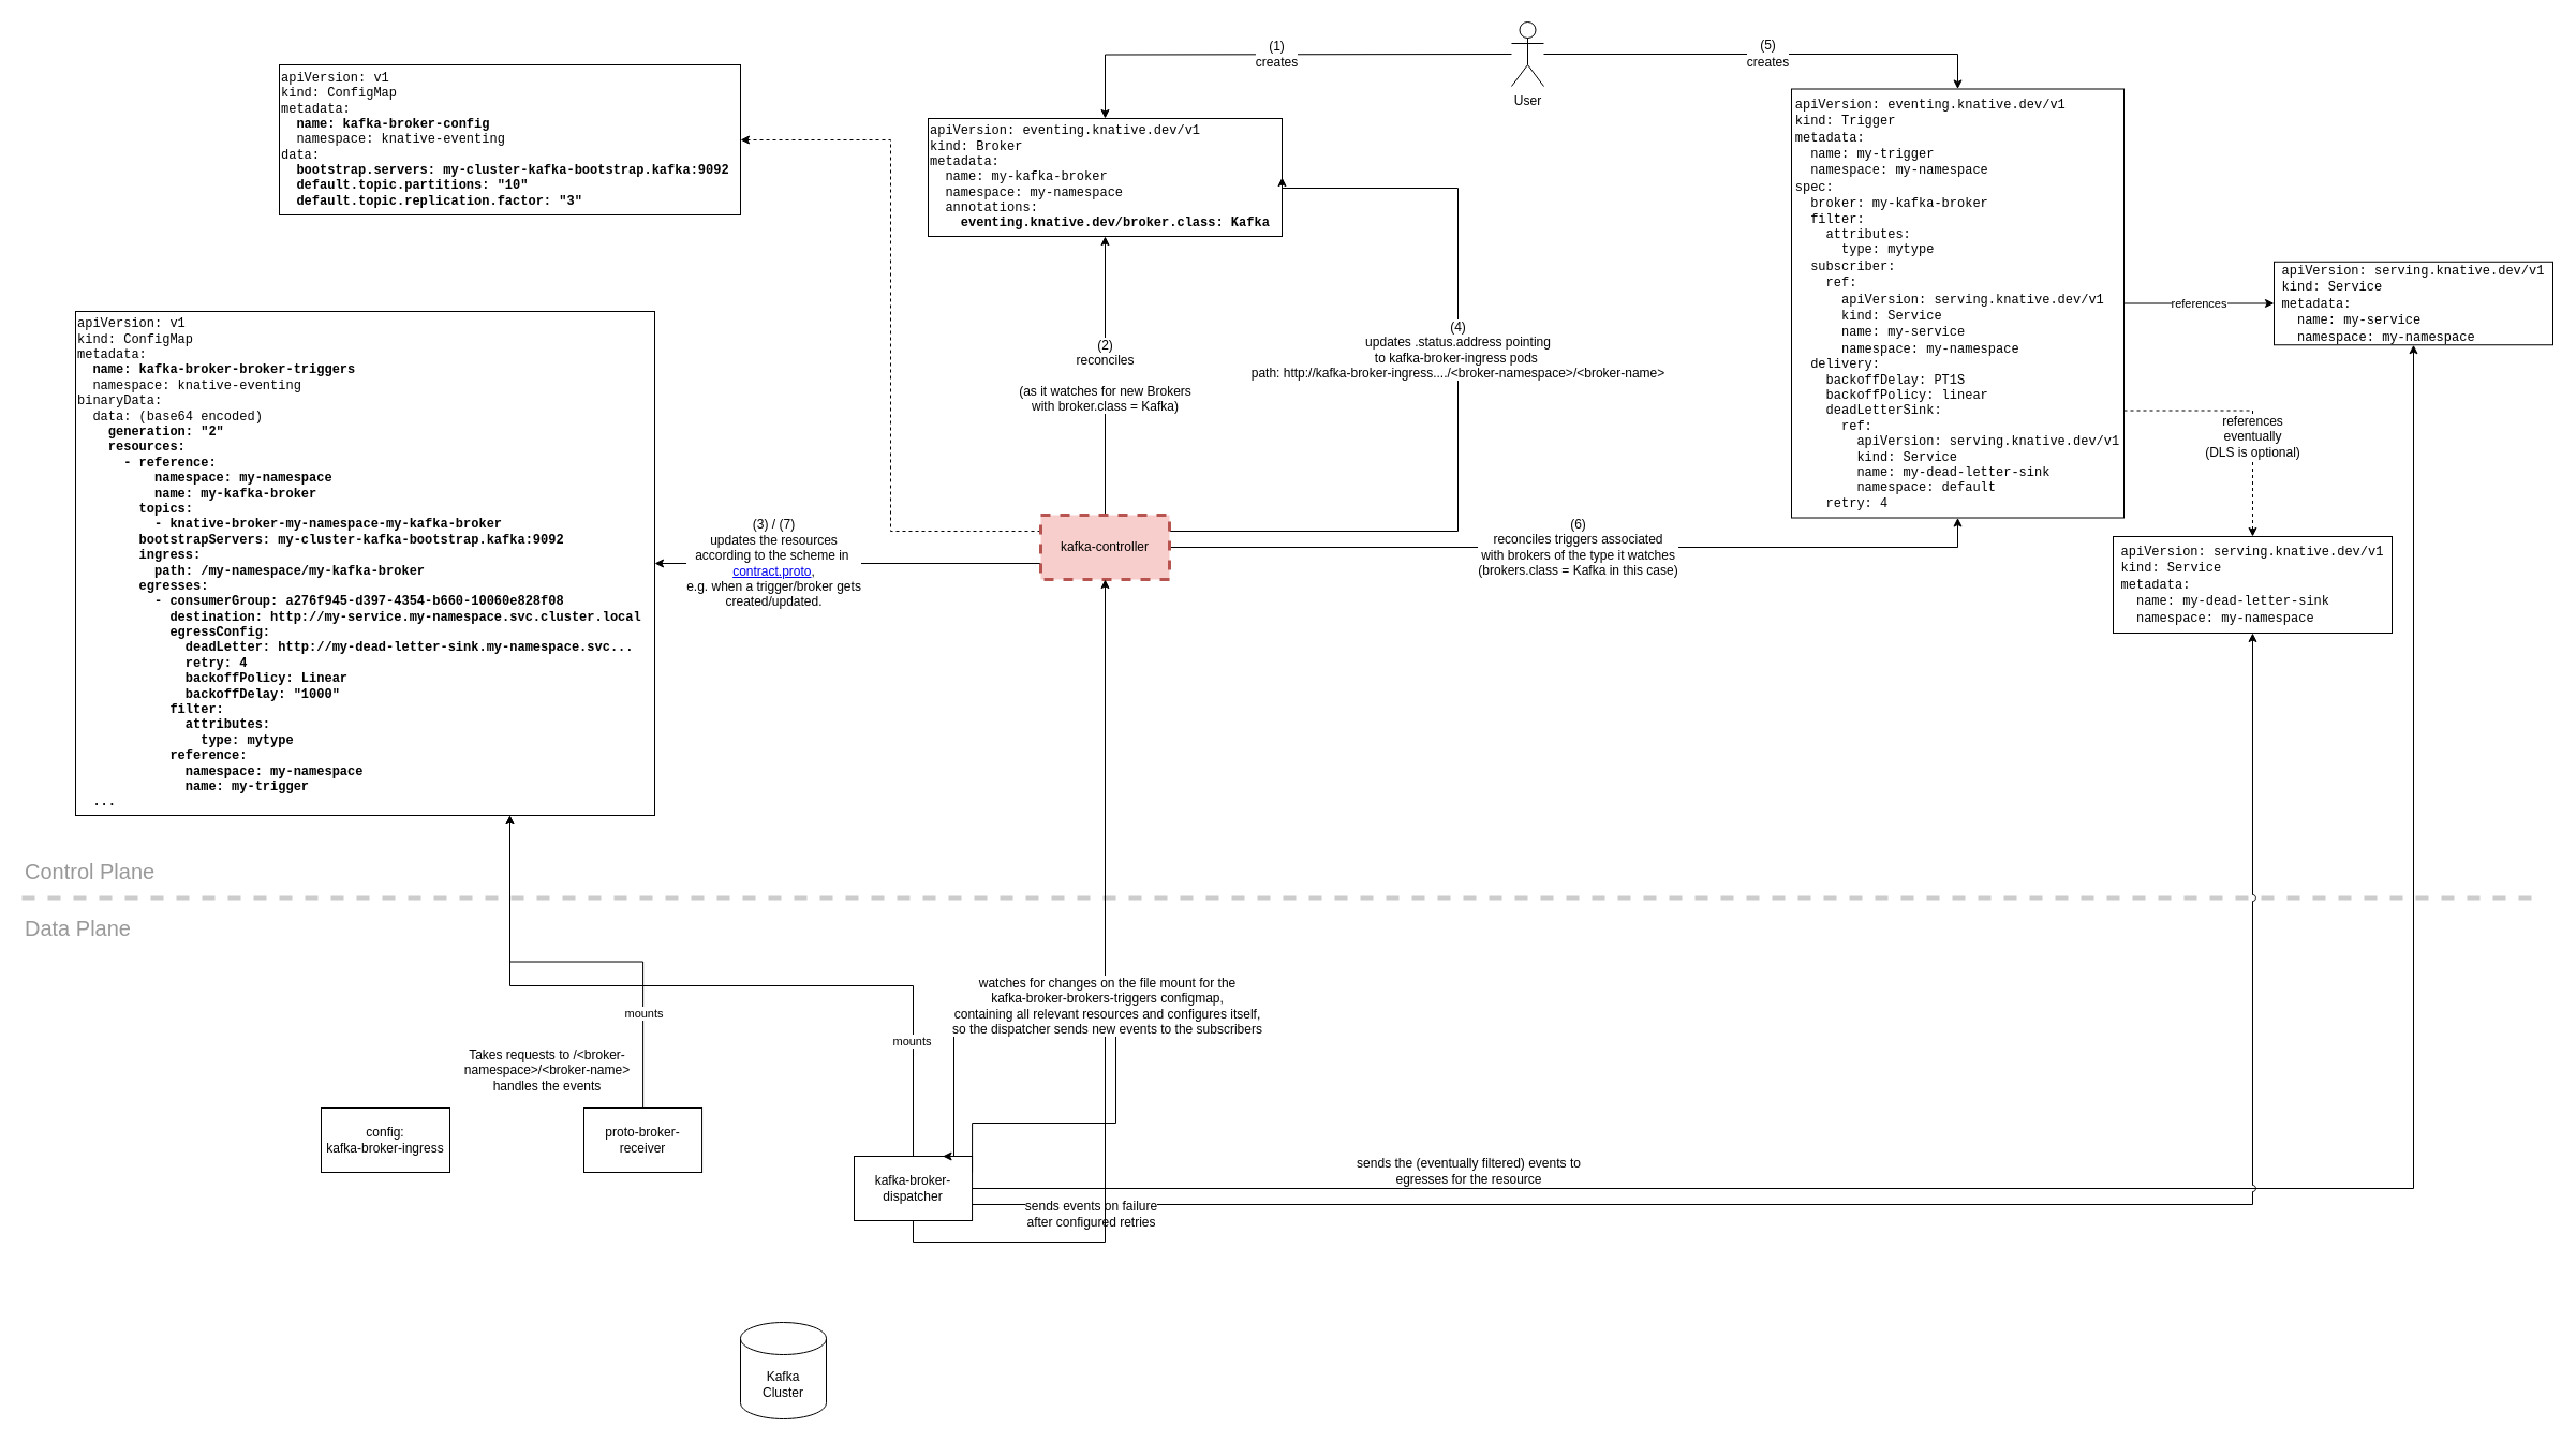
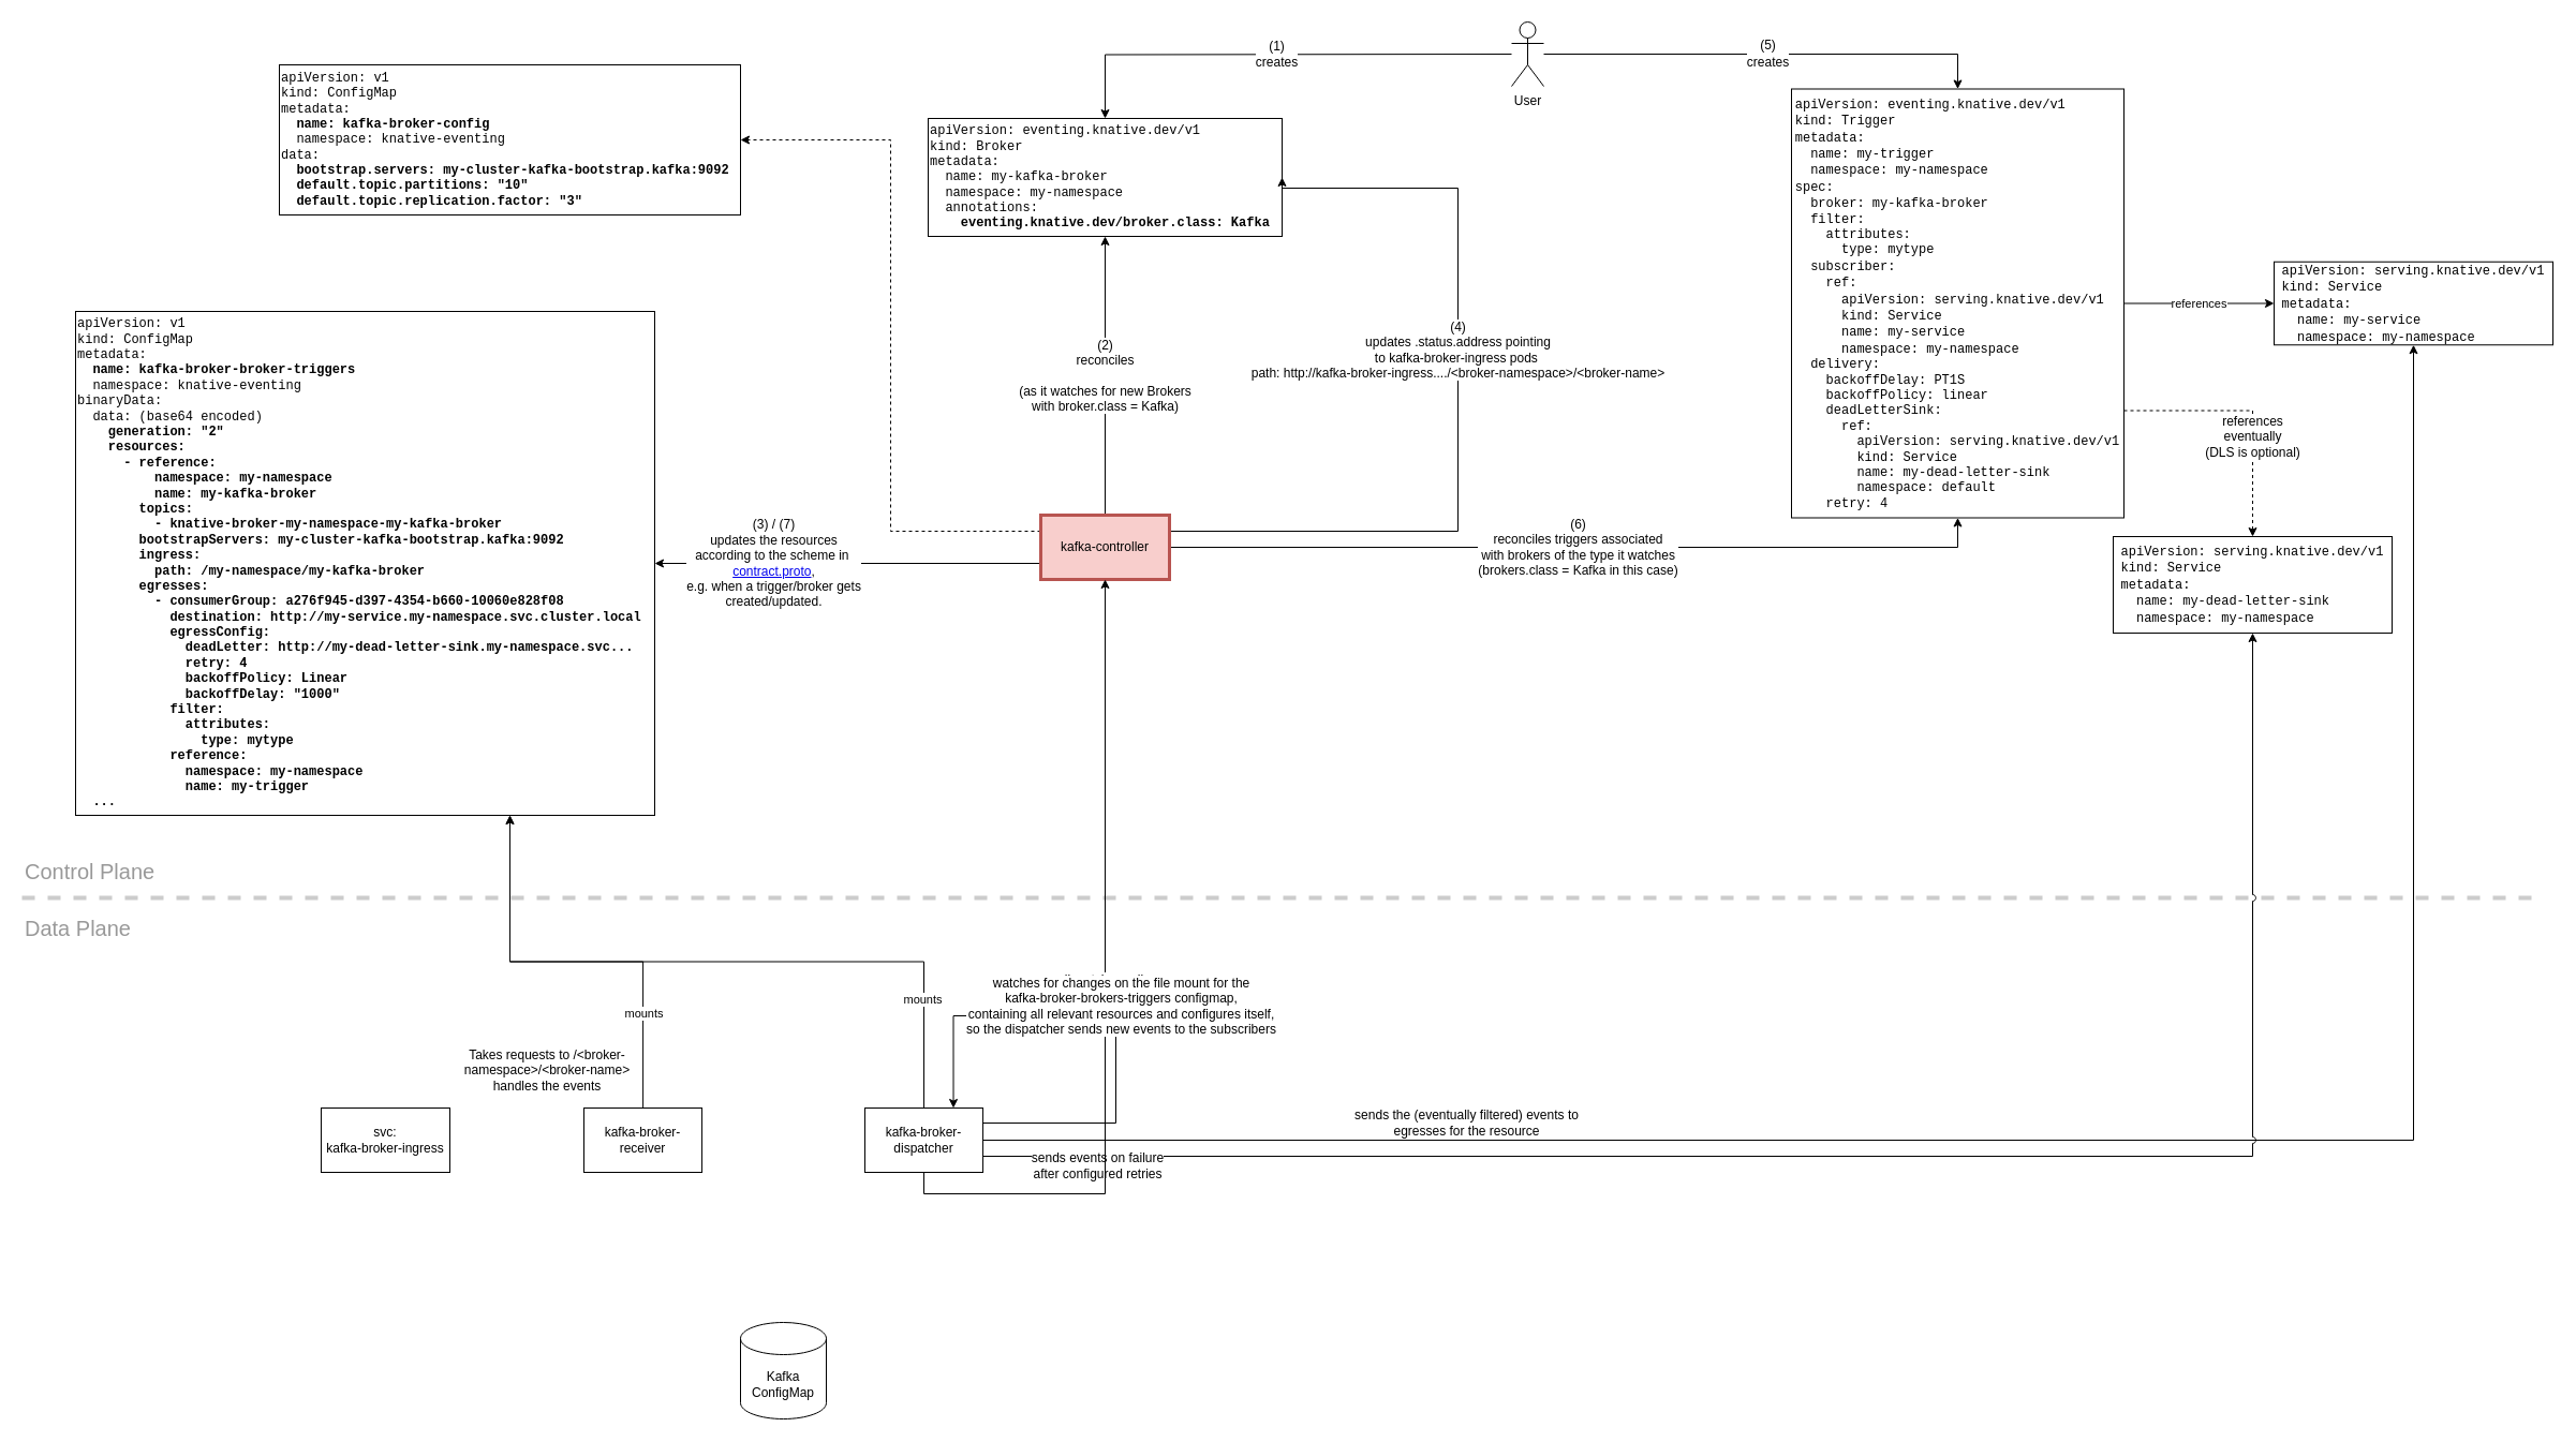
- <mxCell id="7" value="kafka-controller" style="rounded=0;whiteSpace=wrap;html=1;labelBorderColor=none;strokeWidth=3;fillColor=#f8cecc;strokeColor=#b85450;dashed=1;" parent="1" vertex="1"><mxGeometry x="970" y="480" width="120" height="60" as="geometry" /></mxCell>
+ <mxCell id="7" value="kafka-controller" style="rounded=0;whiteSpace=wrap;html=1;labelBorderColor=none;strokeWidth=3;fillColor=#f8cecc;strokeColor=#b85450;" parent="1" vertex="1"><mxGeometry x="970" y="480" width="120" height="60" as="geometry" /></mxCell>
- <mxCell id="14" value="config:&lt;br&gt;kafka-broker-ingress" style="rounded=0;whiteSpace=wrap;html=1;labelBorderColor=none;strokeWidth=1;" parent="1" vertex="1"><mxGeometry x="299" y="1033" width="120" height="60" as="geometry" /></mxCell>
+ <mxCell id="14" value="svc:&lt;br&gt;kafka-broker-ingress" style="rounded=0;whiteSpace=wrap;html=1;labelBorderColor=none;strokeWidth=1;" parent="1" vertex="1"><mxGeometry x="299" y="1033" width="120" height="60" as="geometry" /></mxCell>
- <mxCell id="29" value="proto-broker-receiver" style="rounded=0;whiteSpace=wrap;html=1;" parent="1" vertex="1"><mxGeometry x="544" y="1033" width="110.05" height="60" as="geometry" /></mxCell>
+ <mxCell id="29" value="kafka-broker-receiver" style="rounded=0;whiteSpace=wrap;html=1;" parent="1" vertex="1"><mxGeometry x="544" y="1033" width="110.05" height="60" as="geometry" /></mxCell>
- <mxCell id="27" value="kafka-broker-dispatcher" style="rounded=0;whiteSpace=wrap;html=1;" parent="1" vertex="1"><mxGeometry x="796" y="1078" width="110.05" height="60" as="geometry" /></mxCell>
+ <mxCell id="27" value="kafka-broker-dispatcher" style="rounded=0;whiteSpace=wrap;html=1;" parent="1" vertex="1"><mxGeometry x="806" y="1033" width="110.05" height="60" as="geometry" /></mxCell>
- <mxCell id="24" value="Kafka&lt;br&gt;Cluster" style="shape=cylinder3;whiteSpace=wrap;html=1;boundedLbl=1;backgroundOutline=1;size=15;fillColor=default;" parent="1" vertex="1"><mxGeometry x="690" y="1233" width="80" height="90" as="geometry" /></mxCell>
+ <mxCell id="24" value="Kafka&lt;br&gt;ConfigMap" style="shape=cylinder3;whiteSpace=wrap;html=1;boundedLbl=1;backgroundOutline=1;size=15;fillColor=default;" parent="1" vertex="1"><mxGeometry x="690" y="1233" width="80" height="90" as="geometry" /></mxCell>
